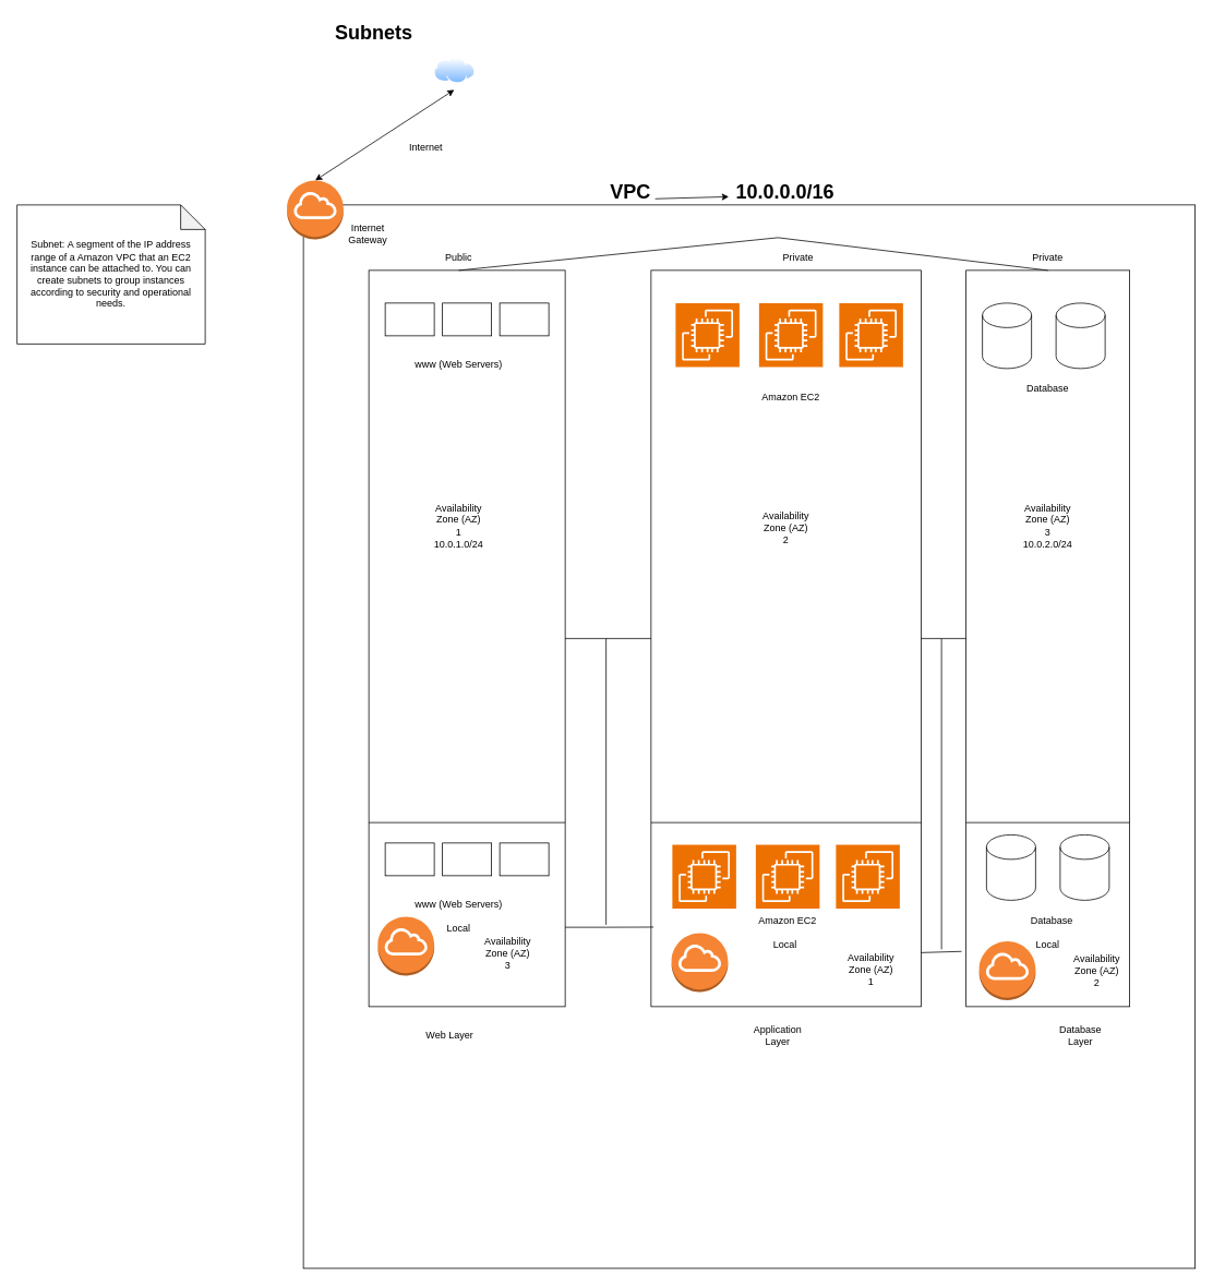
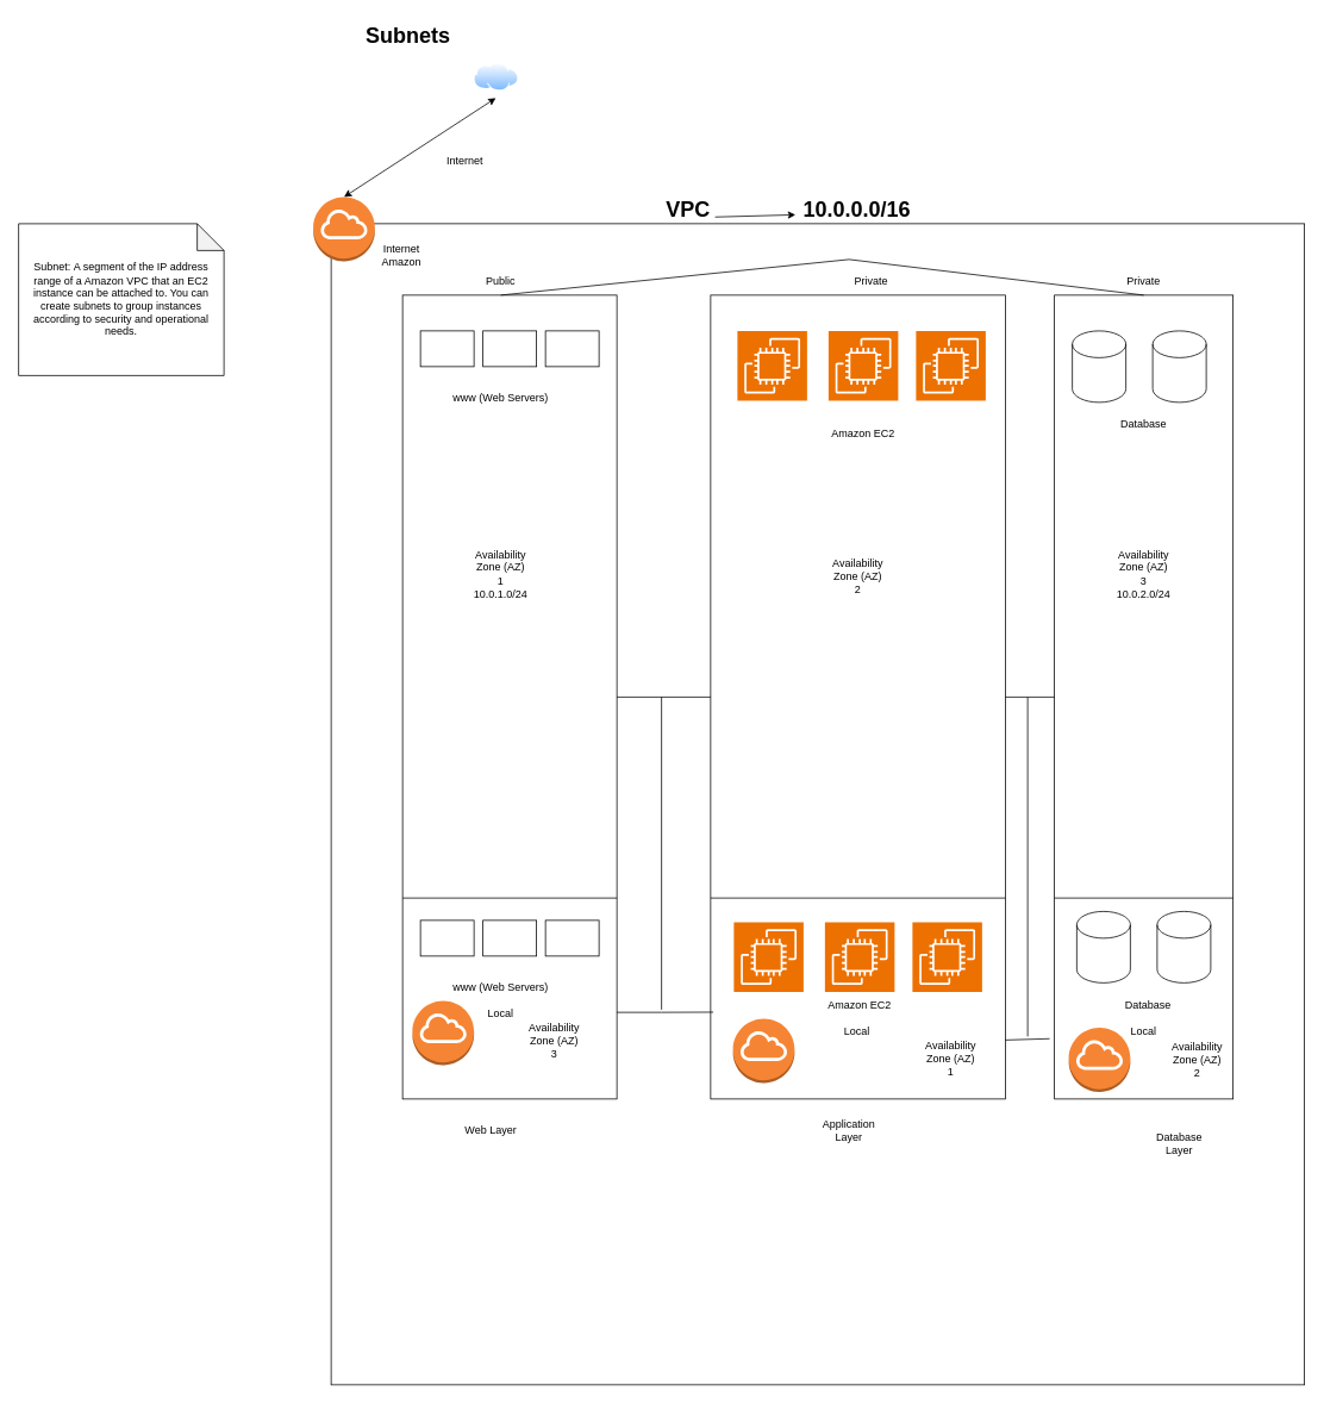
- <mxCell id="11" value="Internet Gateway" style="text;html=1;strokeColor=none;fillColor=none;align=center;verticalAlign=middle;whiteSpace=wrap;rounded=0;" parent="1" vertex="1"><mxGeometry x="419" y="270" width="60" height="30" as="geometry" /></mxCell>
+ <mxCell id="11" value="Internet Amazon" style="text;html=1;strokeColor=none;fillColor=none;align=center;verticalAlign=middle;whiteSpace=wrap;rounded=0;" parent="1" vertex="1"><mxGeometry x="419" y="270" width="60" height="30" as="geometry" /></mxCell>
- <mxCell id="63" value="Database Layer" style="text;html=1;strokeColor=none;fillColor=none;align=center;verticalAlign=middle;whiteSpace=wrap;rounded=0;" parent="1" vertex="1"><mxGeometry x="1290" y="1250" width="60" height="30" as="geometry" /></mxCell>
+ <mxCell id="63" value="Database Layer" style="text;html=1;strokeColor=none;fillColor=none;align=center;verticalAlign=middle;whiteSpace=wrap;rounded=0;" parent="1" vertex="1"><mxGeometry x="1290" y="1265" width="60" height="30" as="geometry" /></mxCell>
